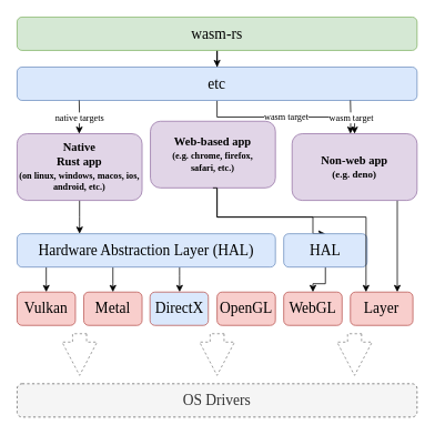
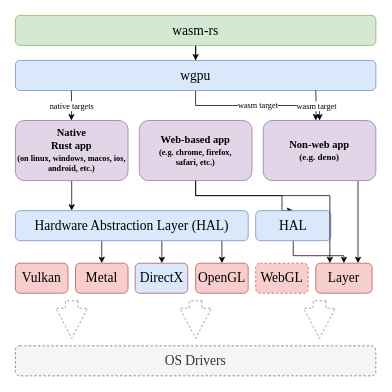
- <mxCell id="6" value="etc" style="rounded=1;whiteSpace=wrap;html=1;fillColor=#dae8fc;strokeColor=#6c8ebf;fontSize=18;fontFamily=Times New Roman;" parent="1" vertex="1"><mxGeometry x="20" y="80" width="480" height="40" as="geometry" /></mxCell>
+ <mxCell id="6" value="wgpu" style="rounded=1;whiteSpace=wrap;html=1;fillColor=#dae8fc;strokeColor=#6c8ebf;fontSize=18;fontFamily=Times New Roman;" parent="1" vertex="1"><mxGeometry x="20" y="80" width="480" height="40" as="geometry" /></mxCell>
- <mxCell id="15" value="&lt;font style=&quot;font-size: 14px;&quot;&gt;&lt;span style=&quot;font-weight: 700;&quot;&gt;Web-based&amp;nbsp;&lt;/span&gt;&lt;/font&gt;&lt;span style=&quot;font-weight: 700; font-size: 14px;&quot;&gt;&lt;font style=&quot;font-size: 14px;&quot;&gt;app&lt;/font&gt;&lt;br&gt;&lt;/span&gt;&lt;span style=&quot;font-weight: 700;&quot;&gt;&lt;font style=&quot;font-size: 11px;&quot;&gt;(e.g. chrome, firefox, &lt;br&gt;safari, etc.)&lt;/font&gt;&lt;/span&gt;&lt;span style=&quot;font-weight: 700;&quot;&gt;&lt;br&gt;&lt;/span&gt;" style="rounded=1;whiteSpace=wrap;html=1;fillColor=#e1d5e7;strokeColor=#9673a6;fontFamily=Times New Roman;" parent="1" vertex="1"><mxGeometry x="180" y="145" width="150" height="80" as="geometry" /></mxCell>
+ <mxCell id="15" value="&lt;font style=&quot;font-size: 14px;&quot;&gt;&lt;span style=&quot;font-weight: 700;&quot;&gt;Web-based&amp;nbsp;&lt;/span&gt;&lt;/font&gt;&lt;span style=&quot;font-weight: 700; font-size: 14px;&quot;&gt;&lt;font style=&quot;font-size: 14px;&quot;&gt;app&lt;/font&gt;&lt;br&gt;&lt;/span&gt;&lt;span style=&quot;font-weight: 700;&quot;&gt;&lt;font style=&quot;font-size: 11px;&quot;&gt;(e.g. chrome, firefox, &lt;br&gt;safari, etc.)&lt;/font&gt;&lt;/span&gt;&lt;span style=&quot;font-weight: 700;&quot;&gt;&lt;br&gt;&lt;/span&gt;" style="rounded=1;whiteSpace=wrap;html=1;fillColor=#e1d5e7;strokeColor=#9673a6;fontFamily=Times New Roman;" parent="1" vertex="1"><mxGeometry x="185" y="160" width="150" height="80" as="geometry" /></mxCell>
- <mxCell id="11" style="edgeStyle=orthogonalEdgeStyle;rounded=0;orthogonalLoop=1;jettySize=auto;html=1;endSize=6;endArrow=classic;endFill=1;fontFamily=Times New Roman;" parent="1" source="12" target="18" edge="1"><mxGeometry relative="1" as="geometry"><Array as="points"><mxPoint x="55" y="340" /><mxPoint x="55" y="340" /></Array></mxGeometry></mxCell>
- <mxCell id="26" style="edgeStyle=orthogonalEdgeStyle;rounded=0;orthogonalLoop=1;jettySize=auto;html=1;exitX=0.5;exitY=1;exitDx=0;exitDy=0;fontFamily=Times New Roman;fontSize=10;fontColor=#808080;startSize=3;endSize=6;endArrow=classic;endFill=1;" edge="1" parent="1" source="27" target="25"><mxGeometry relative="1" as="geometry" /></mxCell>
+ <mxCell id="26" style="edgeStyle=orthogonalEdgeStyle;rounded=0;orthogonalLoop=1;jettySize=auto;html=1;exitX=0.5;exitY=1;exitDx=0;exitDy=0;fontFamily=Times New Roman;fontSize=10;fontColor=#808080;startSize=3;endSize=6;endArrow=classic;endFill=1;" edge="1" parent="1" source="27" target="23"><mxGeometry relative="1" as="geometry" /></mxCell>
+ <mxCell id="9" style="edgeStyle=orthogonalEdgeStyle;rounded=0;orthogonalLoop=1;jettySize=auto;html=1;endSize=6;endArrow=classic;endFill=1;fontFamily=Times New Roman;" parent="1" source="12" target="19" edge="1"><mxGeometry relative="1" as="geometry"><Array as="points"><mxPoint x="295" y="340" /><mxPoint x="295" y="340" /></Array></mxGeometry></mxCell>
- <mxCell id="25" value="WebGL" style="rounded=1;whiteSpace=wrap;html=1;fillColor=#f8cecc;strokeColor=#b85450;fontSize=18;fontFamily=Times New Roman;" parent="1" vertex="1"><mxGeometry x="340" y="350" width="70" height="40" as="geometry" /></mxCell>
+ <mxCell id="25" value="WebGL" style="rounded=1;whiteSpace=wrap;html=1;fillColor=#f8cecc;strokeColor=#b85450;fontSize=18;fontFamily=Times New Roman;dashed=1;" parent="1" vertex="1"><mxGeometry x="340" y="350" width="70" height="40" as="geometry" /></mxCell>
